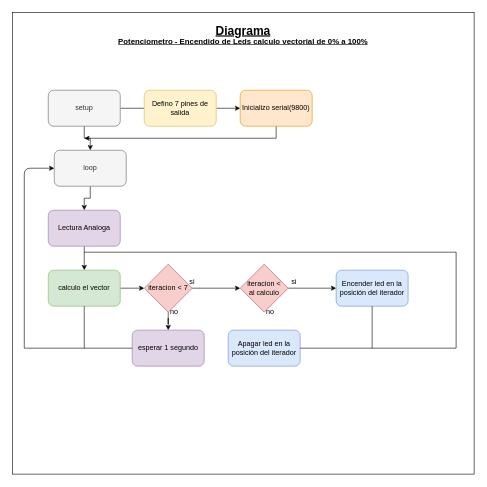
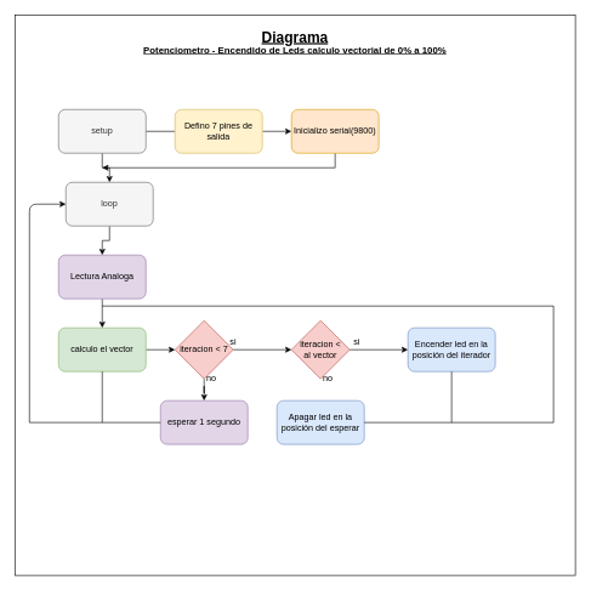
- <mxCell id="16" value="&lt;div&gt;iteracion &amp;lt; &lt;br&gt;&lt;/div&gt;&lt;div&gt;al calculo&lt;/div&gt;" style="rhombus;whiteSpace=wrap;html=1;fillColor=#f8cecc;strokeColor=#b85450;" vertex="1" parent="1"><mxGeometry x="400" y="440" width="80" height="80" as="geometry" /></mxCell>
+ <mxCell id="16" value="&lt;div&gt;iteracion &amp;lt; &lt;br&gt;&lt;/div&gt;&lt;div&gt;al vector&lt;/div&gt;" style="rhombus;whiteSpace=wrap;html=1;fillColor=#f8cecc;strokeColor=#b85450;" vertex="1" parent="1"><mxGeometry x="400" y="440" width="80" height="80" as="geometry" /></mxCell>
- <mxCell id="19" value="Apagar led en la posición del iterador" style="rounded=1;whiteSpace=wrap;html=1;fillColor=#dae8fc;strokeColor=#6c8ebf;" vertex="1" parent="1"><mxGeometry x="380" y="550" width="120" height="60" as="geometry" /></mxCell>
+ <mxCell id="19" value="Apagar led en la posición del esperar" style="rounded=1;whiteSpace=wrap;html=1;fillColor=#dae8fc;strokeColor=#6c8ebf;" vertex="1" parent="1"><mxGeometry x="380" y="550" width="120" height="60" as="geometry" /></mxCell>
